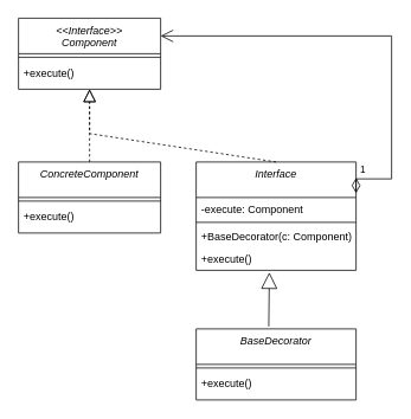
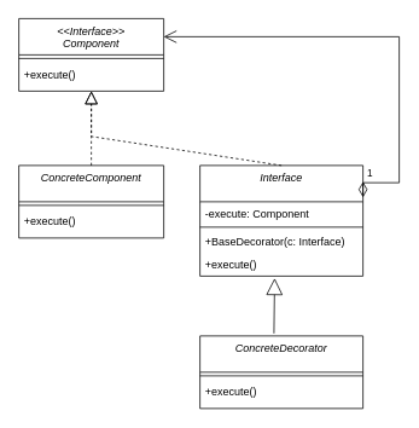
- <mxCell id="12" value="+BaseDecorator(c: Component)" style="text;align=left;verticalAlign=top;spacingLeft=4;spacingRight=4;overflow=hidden;rotatable=0;points=[[0,0.5],[1,0.5]];portConstraint=eastwest;" vertex="1" parent="9"><mxGeometry y="70" width="180" height="26" as="geometry" /></mxCell>
+ <mxCell id="12" value="+BaseDecorator(c: Interface)" style="text;align=left;verticalAlign=top;spacingLeft=4;spacingRight=4;overflow=hidden;rotatable=0;points=[[0,0.5],[1,0.5]];portConstraint=eastwest;" vertex="1" parent="9"><mxGeometry y="70" width="180" height="26" as="geometry" /></mxCell>
- <mxCell id="15" value="BaseDecorator" style="swimlane;fontStyle=2;align=center;verticalAlign=top;childLayout=stackLayout;horizontal=1;startSize=40;horizontalStack=0;resizeParent=1;resizeLast=0;collapsible=1;marginBottom=0;rounded=0;shadow=0;strokeWidth=1;" vertex="1" parent="1"><mxGeometry x="220" y="370" width="180" height="80" as="geometry"><mxRectangle x="230" y="140" width="160" height="26" as="alternateBounds" /></mxGeometry></mxCell>
+ <mxCell id="15" value="ConcreteDecorator" style="swimlane;fontStyle=2;align=center;verticalAlign=top;childLayout=stackLayout;horizontal=1;startSize=40;horizontalStack=0;resizeParent=1;resizeLast=0;collapsible=1;marginBottom=0;rounded=0;shadow=0;strokeWidth=1;" vertex="1" parent="1"><mxGeometry x="220" y="370" width="180" height="80" as="geometry"><mxRectangle x="230" y="140" width="160" height="26" as="alternateBounds" /></mxGeometry></mxCell>
